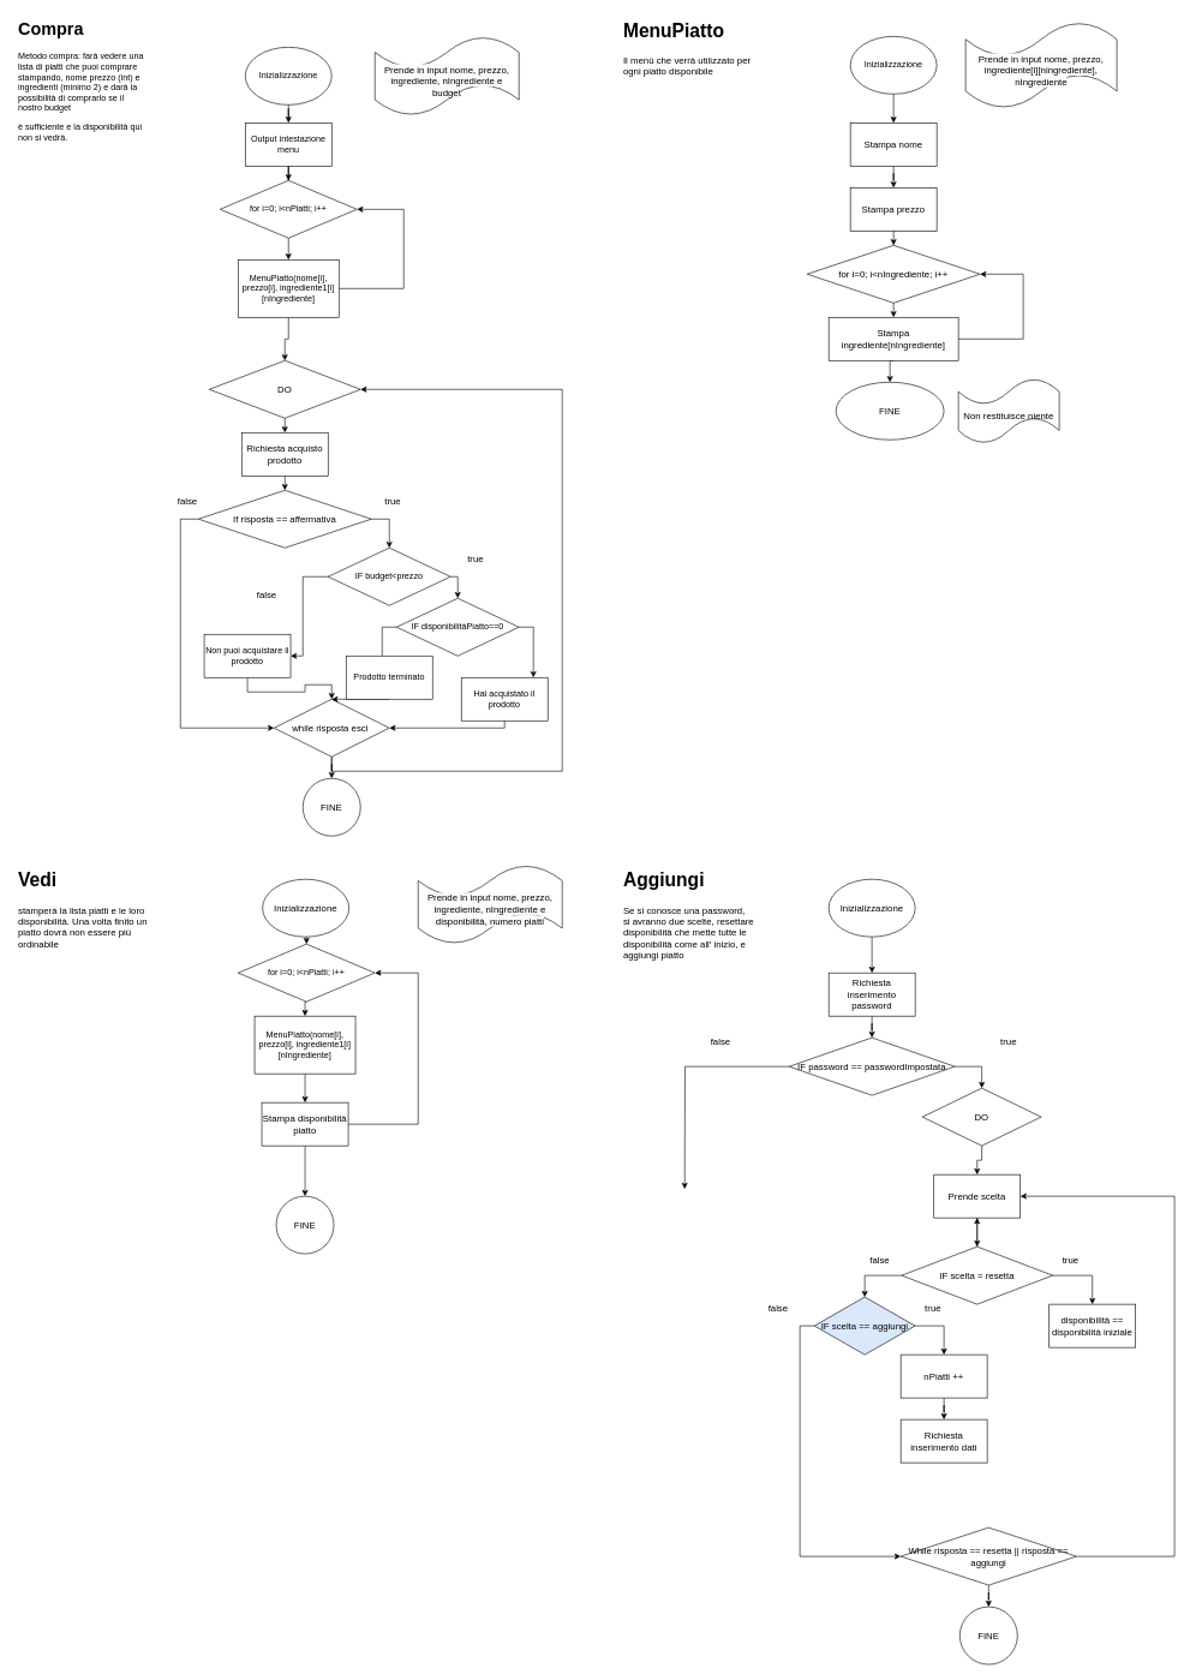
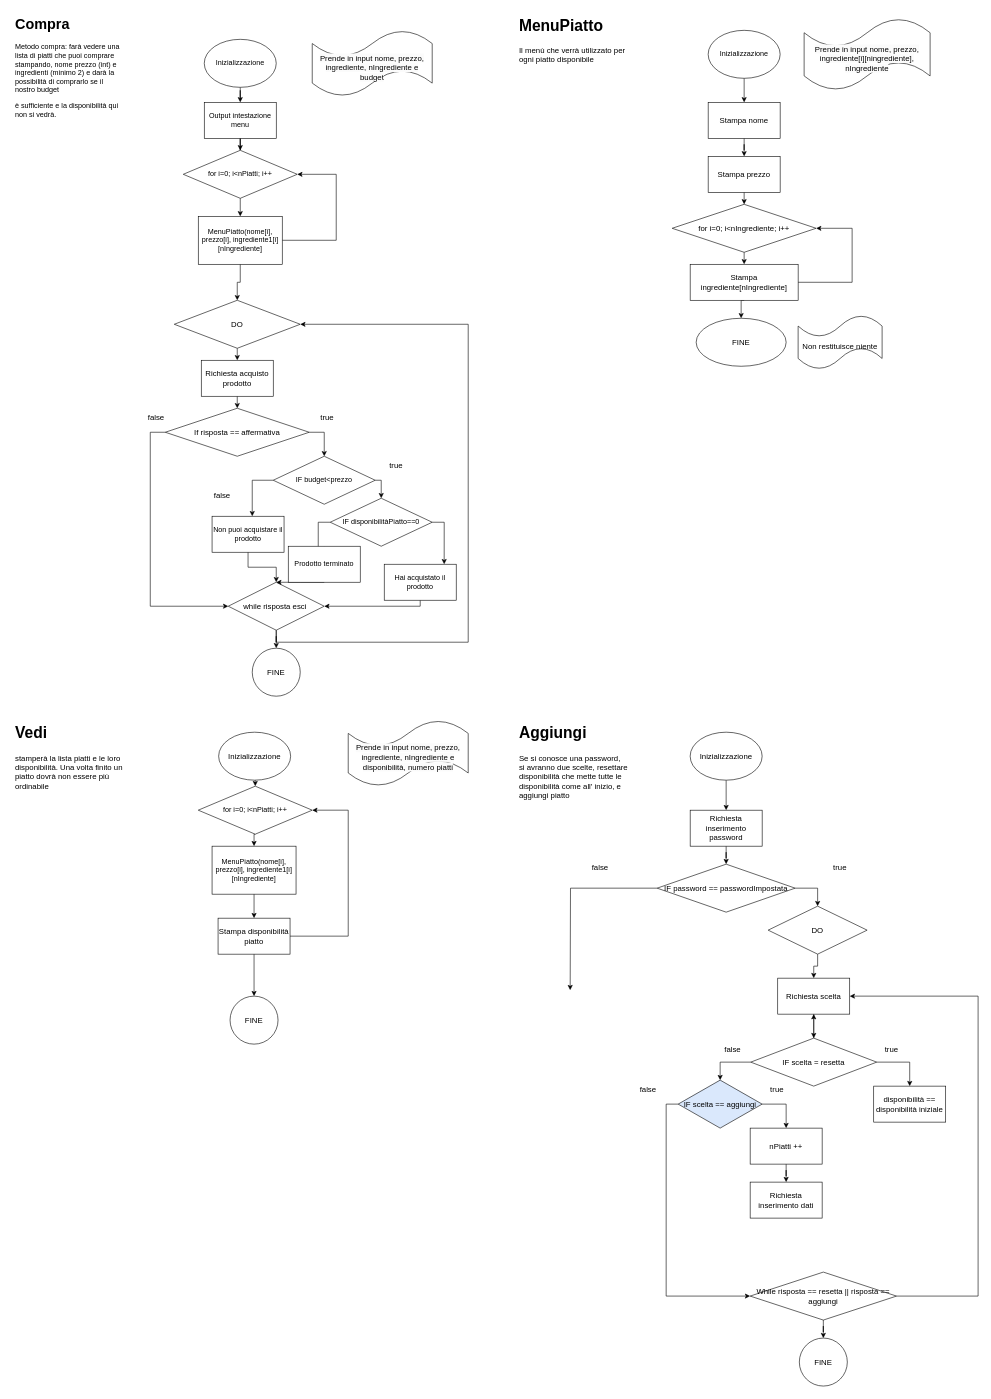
- <mxCell id="32" value="Non puoi acquistare il prodotto" style="whiteSpace=wrap;html=1;" vertex="1" parent="1"><mxGeometry x="283" y="880" width="120" height="60" as="geometry" /></mxCell>
+ <mxCell id="32" value="Non puoi acquistare il prodotto" style="whiteSpace=wrap;html=1;" vertex="1" parent="1"><mxGeometry x="353" y="860" width="120" height="60" as="geometry" /></mxCell>
- <mxCell id="78" value="Prende scelta" style="rounded=0;whiteSpace=wrap;html=1;fontSize=13;" vertex="1" parent="1"><mxGeometry x="1296" y="1630" width="120" height="60" as="geometry" /></mxCell>
+ <mxCell id="78" value="Richiesta scelta" style="rounded=0;whiteSpace=wrap;html=1;fontSize=13;" vertex="1" parent="1"><mxGeometry x="1296" y="1630" width="120" height="60" as="geometry" /></mxCell>
